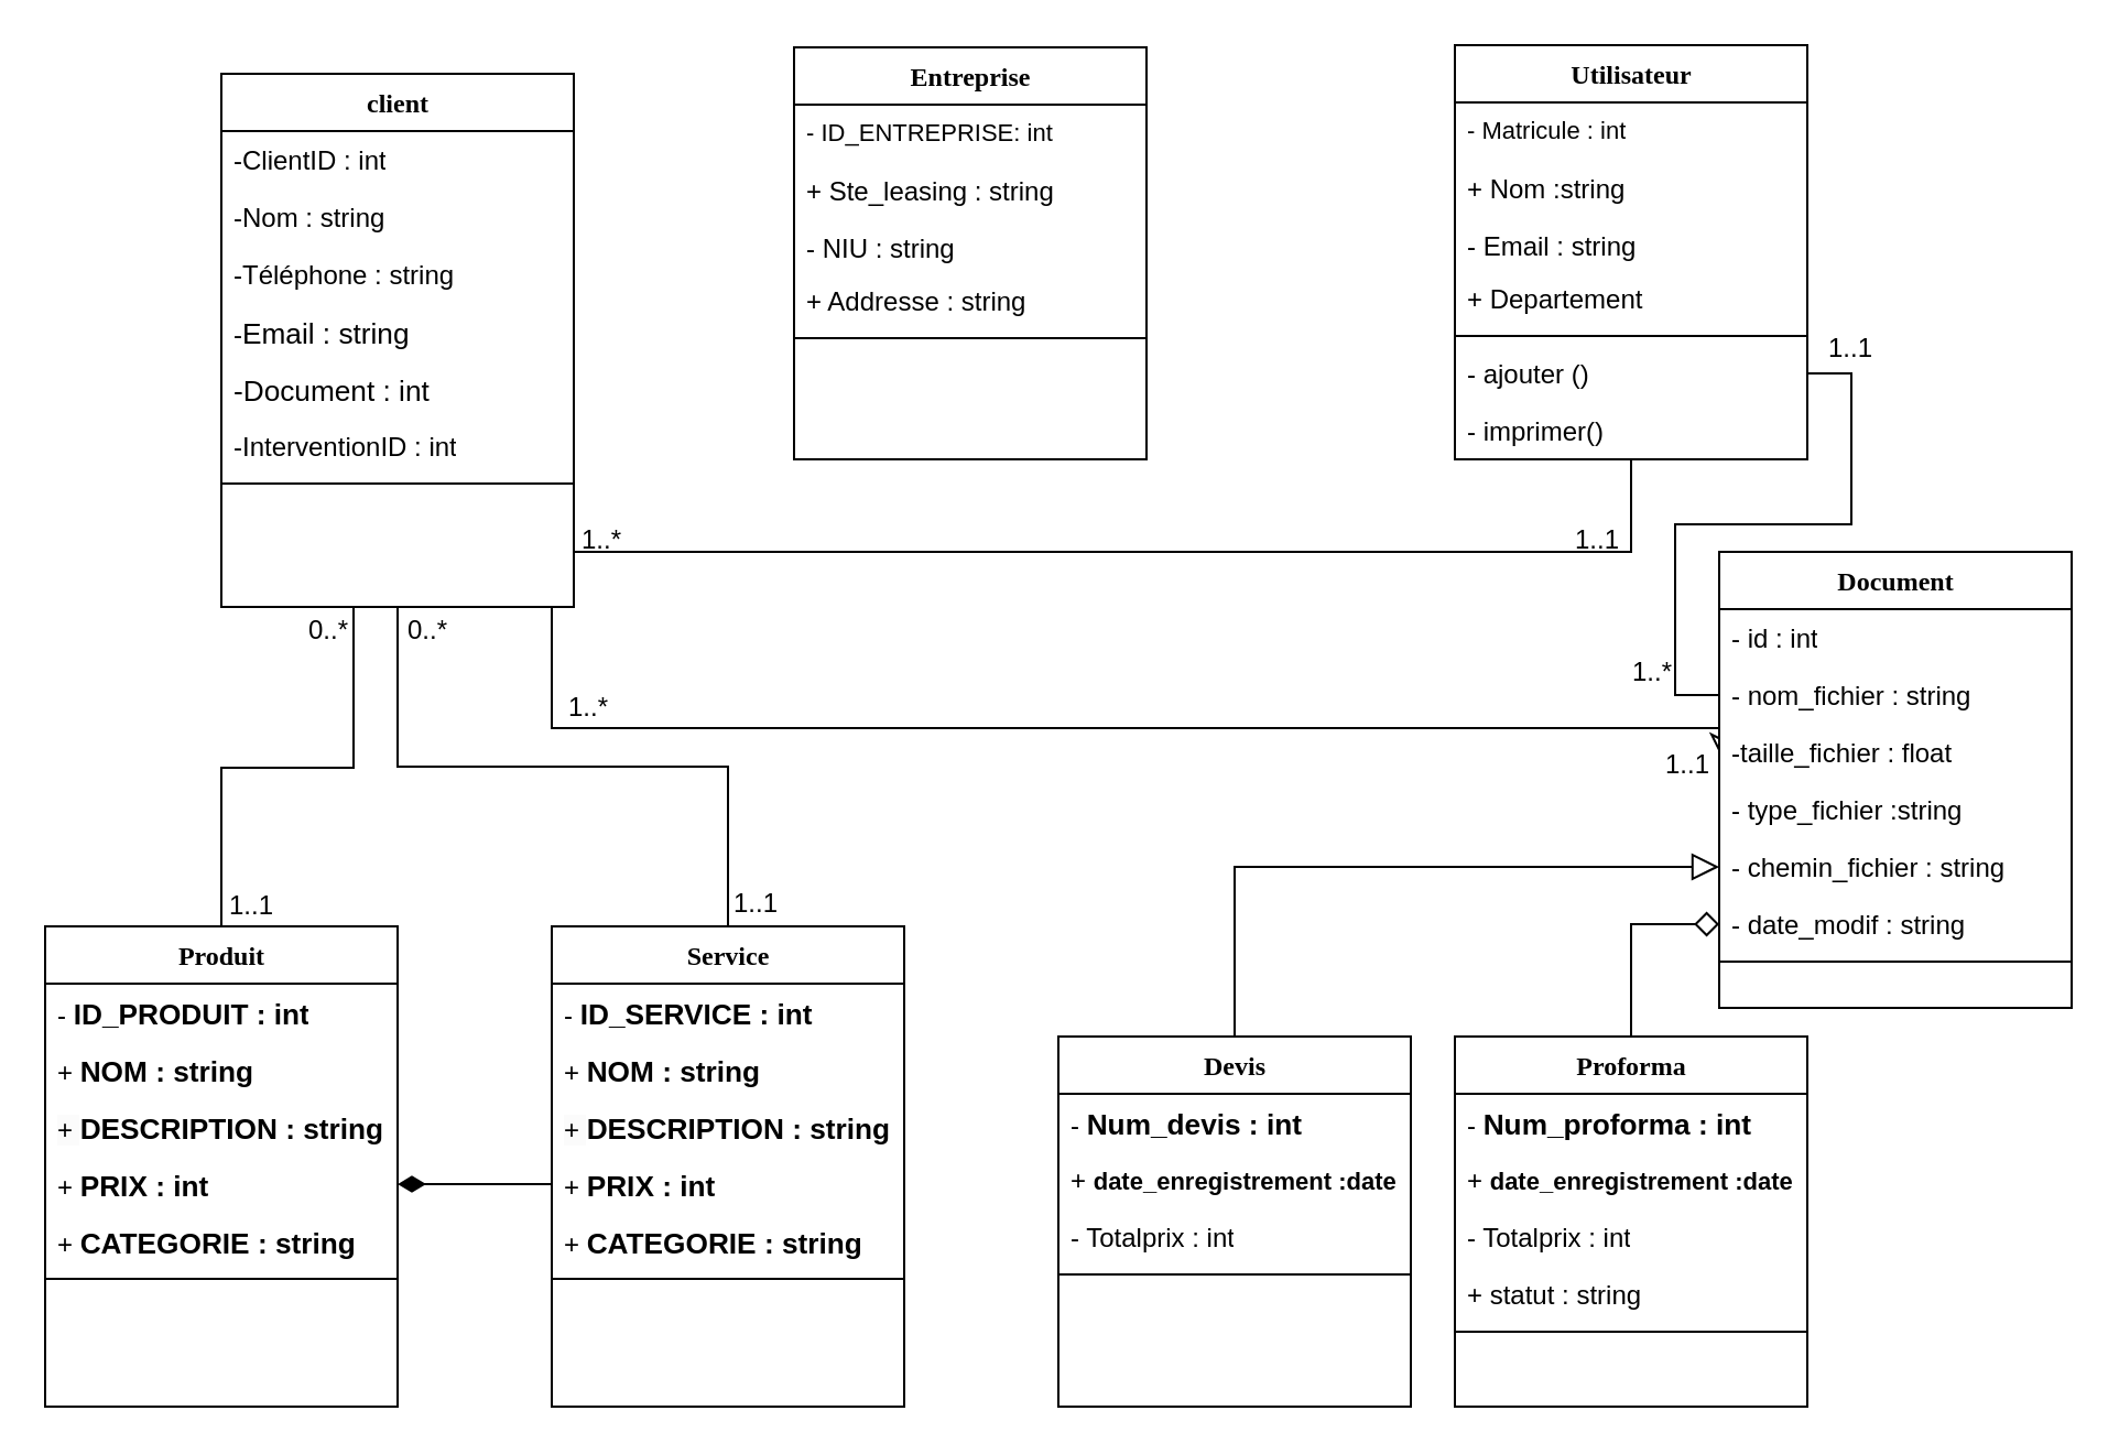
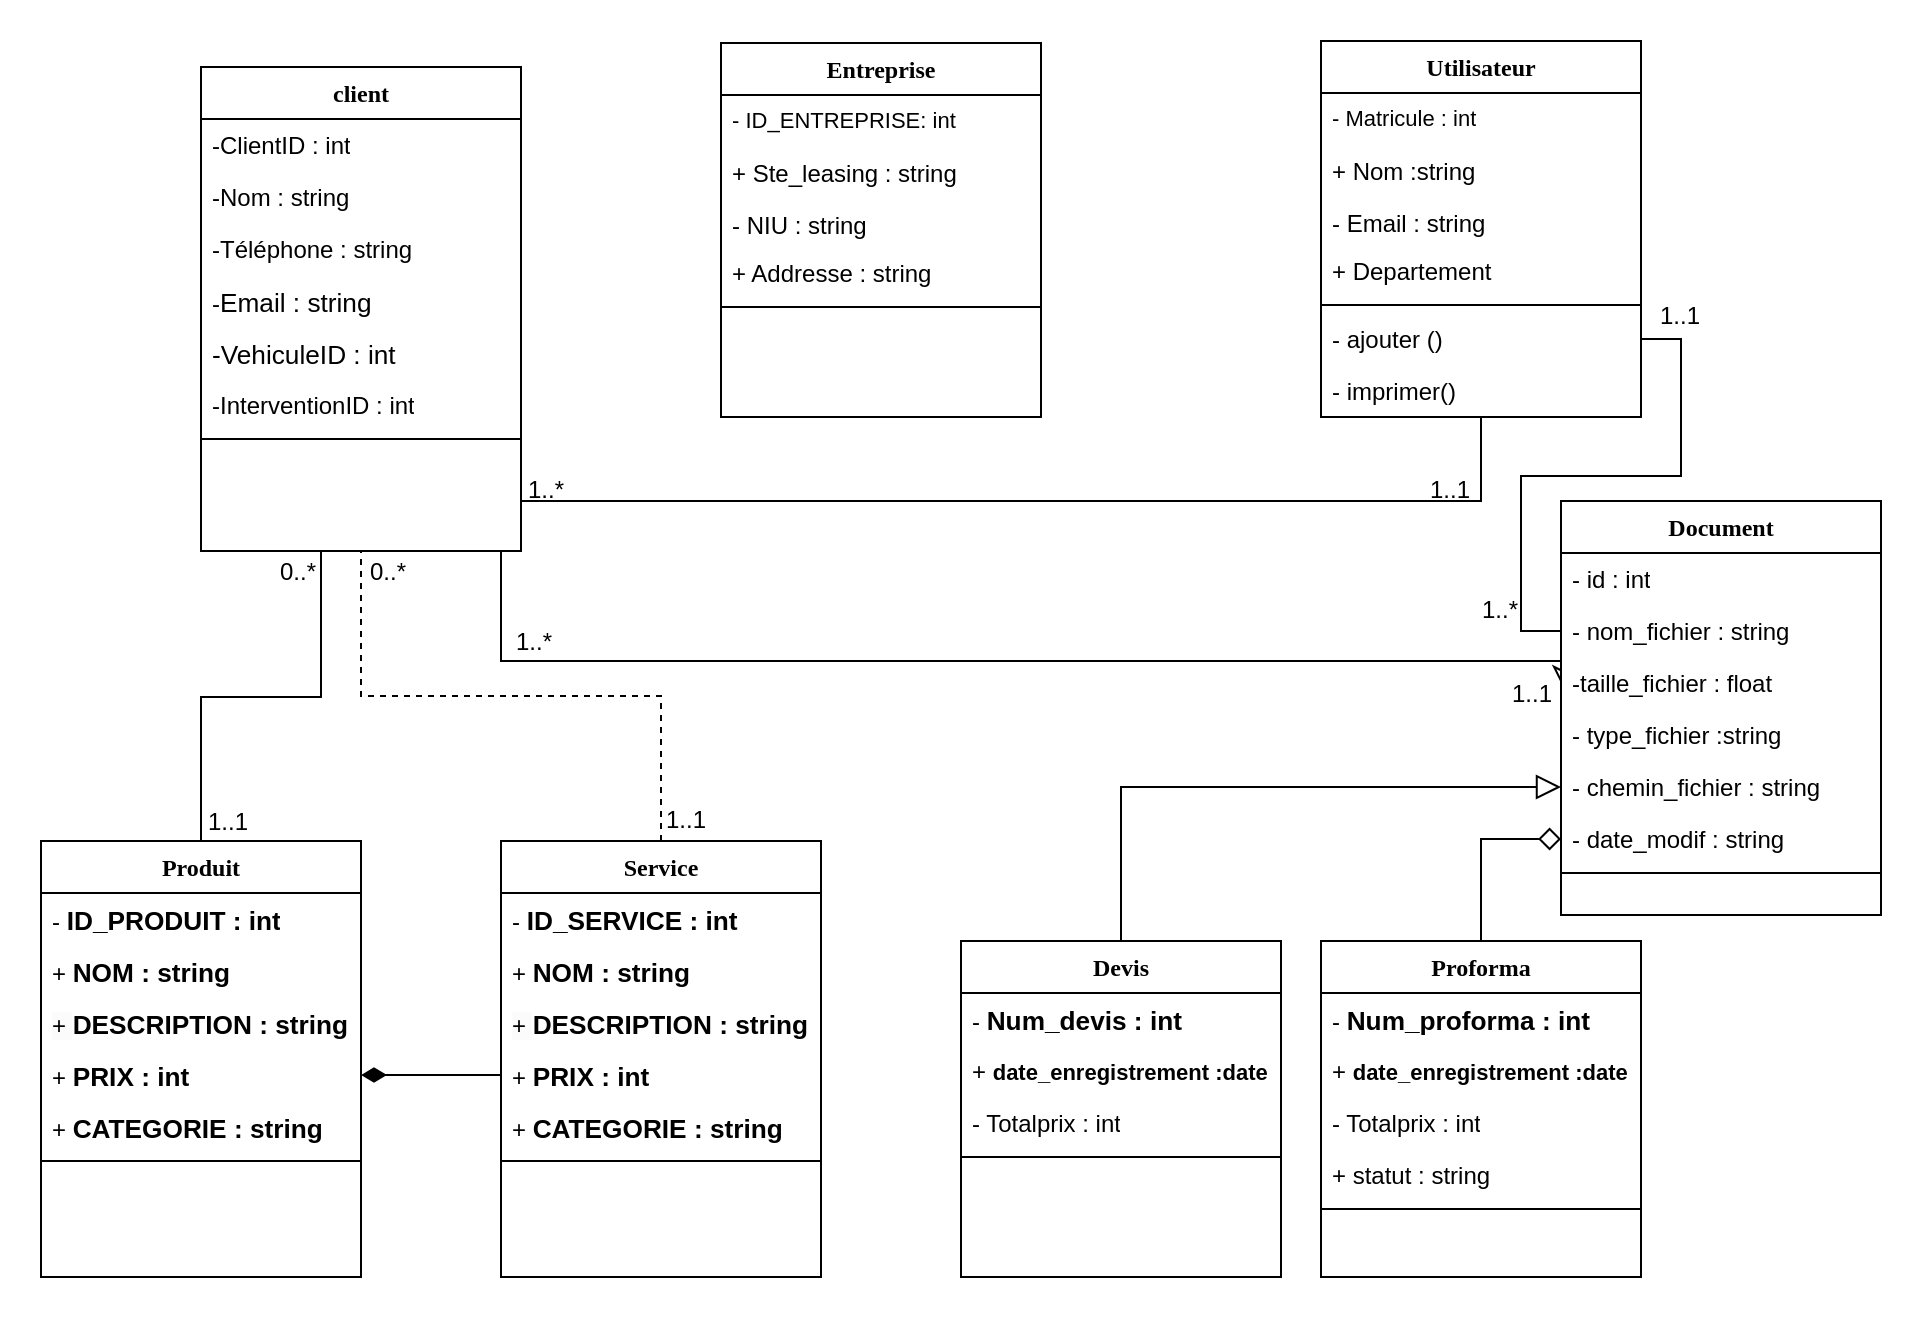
- <mxCell id="9" value="&lt;span style=&quot;color: rgb(0, 0, 0); font-family: sans-serif; font-size: 13.12px; font-style: normal; font-variant-ligatures: normal; font-variant-caps: normal; letter-spacing: normal; orphans: 2; text-align: left; text-indent: 0px; text-transform: none; widows: 2; word-spacing: 0px; -webkit-text-stroke-width: 0px; white-space: nowrap; background-color: rgb(255, 255, 255); text-decoration-thickness: initial; text-decoration-style: initial; text-decoration-color: initial; float: none; display: inline !important;&quot;&gt;-Document : int&lt;/span&gt;&lt;div&gt;&lt;br&gt;&lt;/div&gt;" style="text;html=1;strokeColor=none;fillColor=none;align=left;verticalAlign=top;spacingLeft=4;spacingRight=4;whiteSpace=wrap;overflow=hidden;rotatable=0;points=[[0,0.5],[1,0.5]];portConstraint=eastwest;fontStyle=0" vertex="1" parent="4"><mxGeometry y="130" width="160" height="26" as="geometry" /></mxCell>
+ <mxCell id="9" value="&lt;span style=&quot;color: rgb(0, 0, 0); font-family: sans-serif; font-size: 13.12px; font-style: normal; font-variant-ligatures: normal; font-variant-caps: normal; letter-spacing: normal; orphans: 2; text-align: left; text-indent: 0px; text-transform: none; widows: 2; word-spacing: 0px; -webkit-text-stroke-width: 0px; white-space: nowrap; background-color: rgb(255, 255, 255); text-decoration-thickness: initial; text-decoration-style: initial; text-decoration-color: initial; float: none; display: inline !important;&quot;&gt;-VehiculeID : int&lt;/span&gt;&lt;div&gt;&lt;br&gt;&lt;/div&gt;" style="text;html=1;strokeColor=none;fillColor=none;align=left;verticalAlign=top;spacingLeft=4;spacingRight=4;whiteSpace=wrap;overflow=hidden;rotatable=0;points=[[0,0.5],[1,0.5]];portConstraint=eastwest;fontStyle=0" vertex="1" parent="4"><mxGeometry y="130" width="160" height="26" as="geometry" /></mxCell>
- <mxCell id="46" style="edgeStyle=orthogonalEdgeStyle;rounded=0;orthogonalLoop=1;jettySize=auto;html=1;entryX=0.5;entryY=1;entryDx=0;entryDy=0;endArrow=none;endFill=0;" edge="1" parent="1" source="47" target="4"><mxGeometry relative="1" as="geometry"><mxPoint x="200" y="300" as="targetPoint" /></mxGeometry></mxCell>
+ <mxCell id="46" style="edgeStyle=orthogonalEdgeStyle;rounded=0;orthogonalLoop=1;jettySize=auto;html=1;entryX=0.5;entryY=1;entryDx=0;entryDy=0;endArrow=none;endFill=0;dashed=1;" edge="1" parent="1" source="47" target="4"><mxGeometry relative="1" as="geometry"><mxPoint x="200" y="300" as="targetPoint" /></mxGeometry></mxCell>
